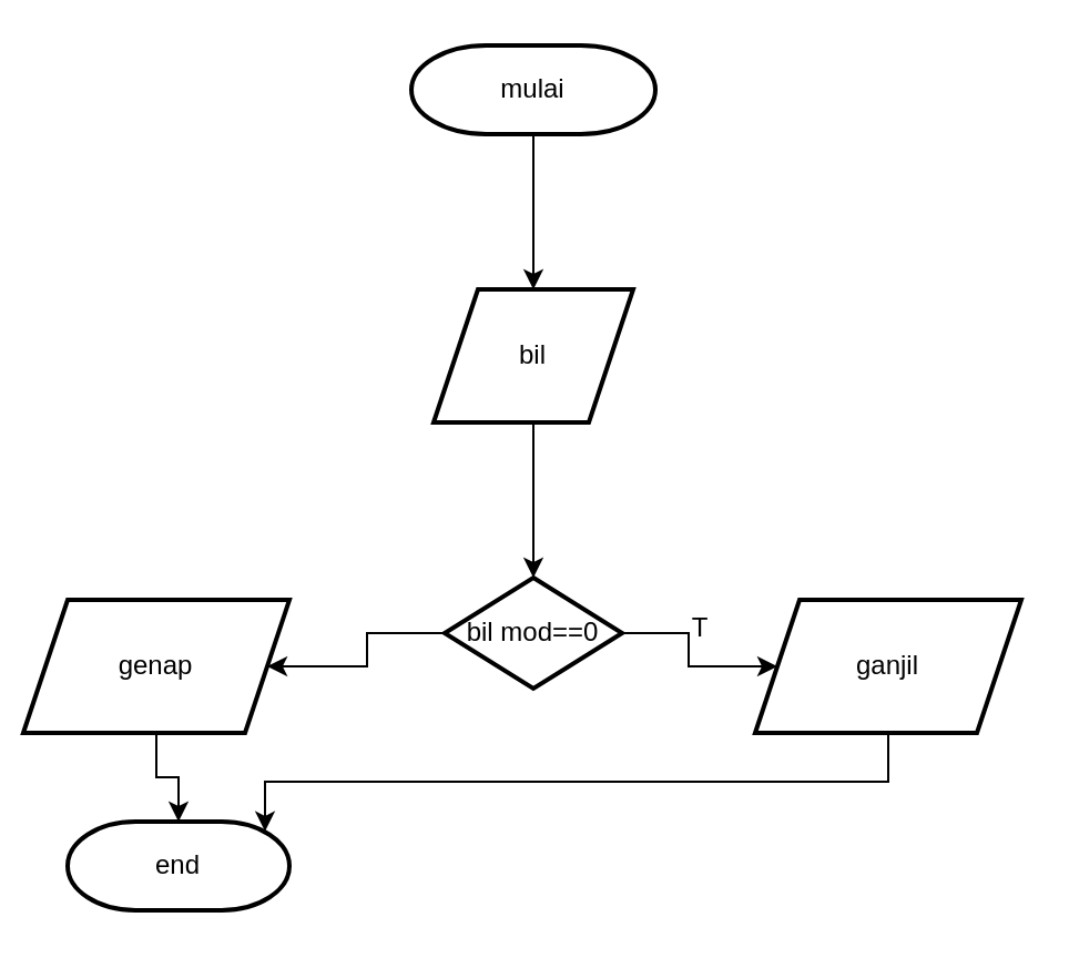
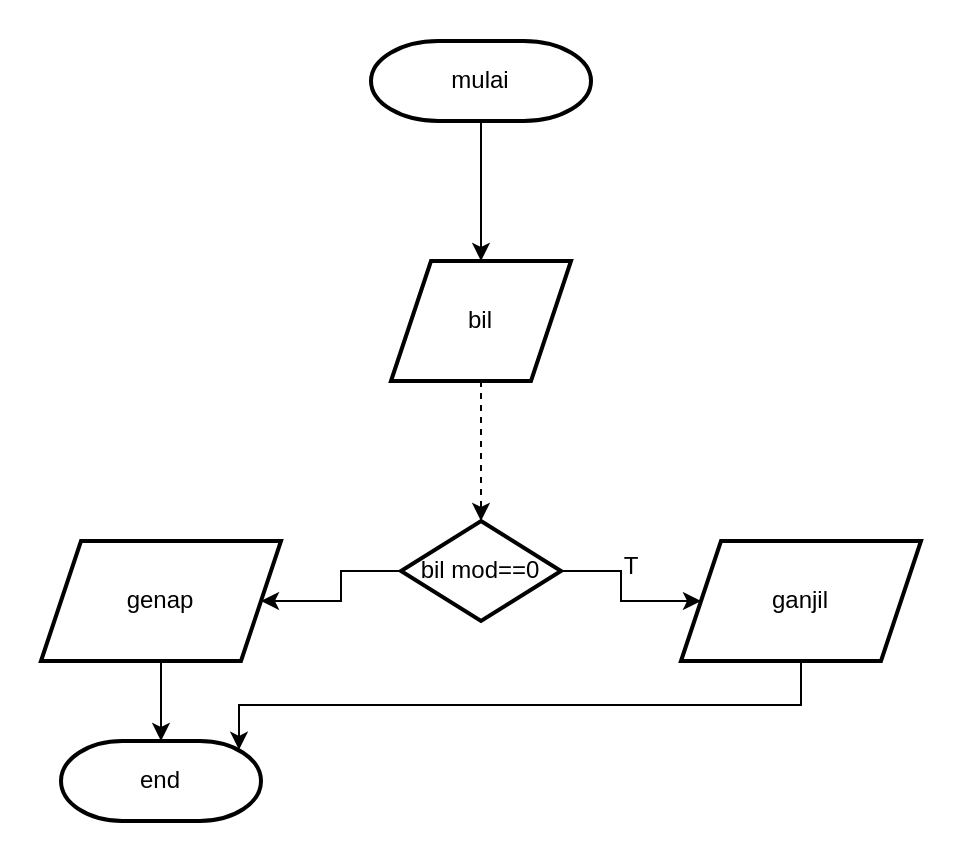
- <mxCell id="4" value="" style="edgeStyle=orthogonalEdgeStyle;rounded=0;orthogonalLoop=1;jettySize=auto;html=1;" edge="1" parent="1" source="5" target="8"><mxGeometry relative="1" as="geometry" /></mxCell>
+ <mxCell id="4" value="" style="edgeStyle=orthogonalEdgeStyle;rounded=0;orthogonalLoop=1;jettySize=auto;html=1;dashed=1;" edge="1" parent="1" source="5" target="8"><mxGeometry relative="1" as="geometry" /></mxCell>
- <mxCell id="10" value="genap" style="shape=parallelogram;perimeter=parallelogramPerimeter;whiteSpace=wrap;html=1;fixedSize=1;strokeWidth=2;" vertex="1" parent="1"><mxGeometry x="10" y="270" width="120" height="60" as="geometry" /></mxCell>
+ <mxCell id="10" value="genap" style="shape=parallelogram;perimeter=parallelogramPerimeter;whiteSpace=wrap;html=1;fixedSize=1;strokeWidth=2;" vertex="1" parent="1"><mxGeometry x="20" y="270" width="120" height="60" as="geometry" /></mxCell>
